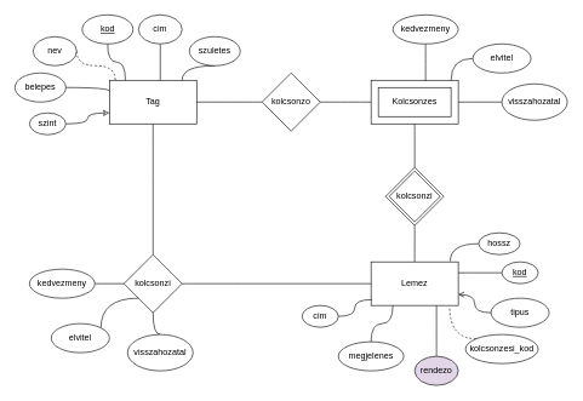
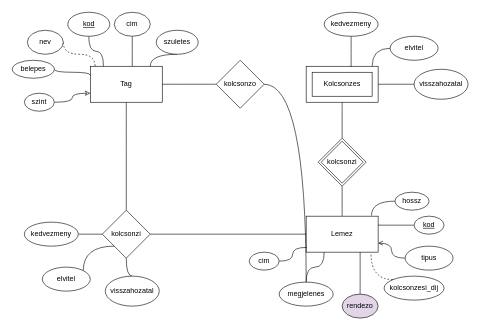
- <mxCell id="15" value="belepes" style="ellipse;whiteSpace=wrap;html=1;" vertex="1" parent="1"><mxGeometry x="20" y="100" width="70" height="40" as="geometry" /></mxCell>
+ <mxCell id="15" value="belepes" style="ellipse;whiteSpace=wrap;html=1;" vertex="1" parent="1"><mxGeometry x="20" y="100" width="70" height="30" as="geometry" /></mxCell>
- <mxCell id="41" style="edgeStyle=orthogonalEdgeStyle;curved=1;orthogonalLoop=1;jettySize=auto;html=1;exitX=1;exitY=0.5;exitDx=0;exitDy=0;entryX=0;entryY=0.5;entryDx=0;entryDy=0;endArrow=none;endFill=0;" edge="1" parent="1" source="43" target="5"><mxGeometry relative="1" as="geometry" /></mxCell>
+ <mxCell id="41" style="edgeStyle=orthogonalEdgeStyle;curved=1;orthogonalLoop=1;jettySize=auto;html=1;exitX=1;exitY=0.5;exitDx=0;exitDy=0;endArrow=none;endFill=0;" edge="1" parent="1" source="43" target="23"><mxGeometry relative="1" as="geometry" /></mxCell>
- <mxCell id="29" value="kolcsonzesi_kod" style="ellipse;whiteSpace=wrap;html=1;" vertex="1" parent="1"><mxGeometry x="640" y="460" width="100" height="40" as="geometry" /></mxCell>
+ <mxCell id="29" value="kolcsonzesi_dij" style="ellipse;whiteSpace=wrap;html=1;" vertex="1" parent="1"><mxGeometry x="640" y="460" width="100" height="40" as="geometry" /></mxCell>
